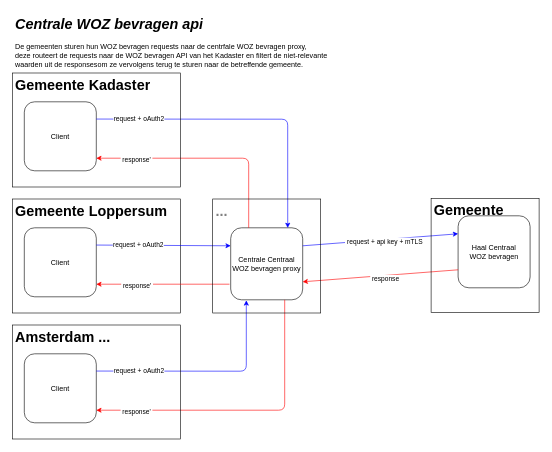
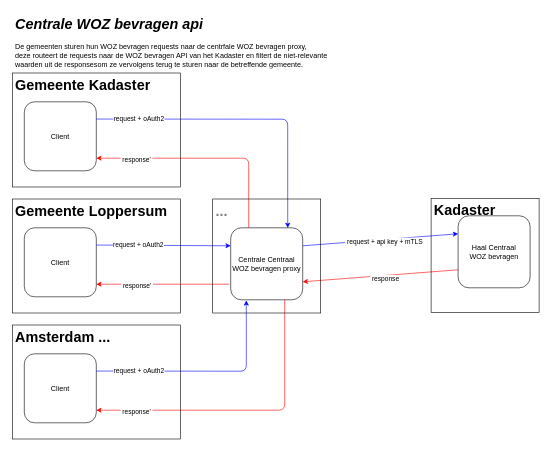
- <mxCell id="15" value="&lt;h1&gt;Gemeente&lt;/h1&gt;" style="text;html=1;fillColor=none;spacing=5;spacingTop=-20;whiteSpace=wrap;overflow=hidden;rounded=0;strokeColor=#000000;" parent="1" vertex="1"><mxGeometry x="718" y="330" width="180" height="190" as="geometry" /></mxCell>
+ <mxCell id="15" value="&lt;h1&gt;Kadaster&lt;/h1&gt;" style="text;html=1;fillColor=none;spacing=5;spacingTop=-20;whiteSpace=wrap;overflow=hidden;rounded=0;strokeColor=#000000;" parent="1" vertex="1"><mxGeometry x="718" y="330" width="180" height="190" as="geometry" /></mxCell>
